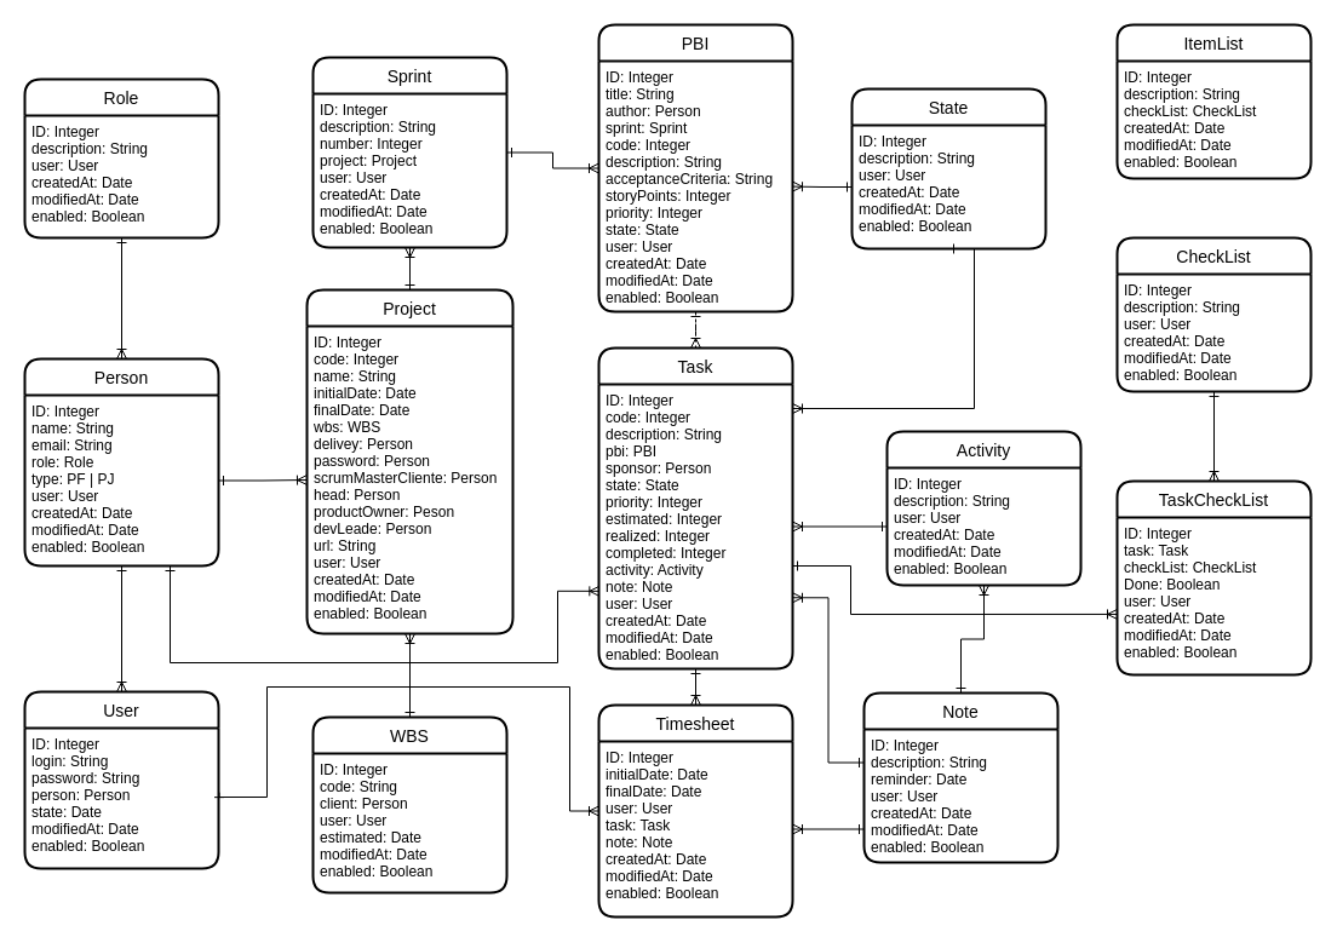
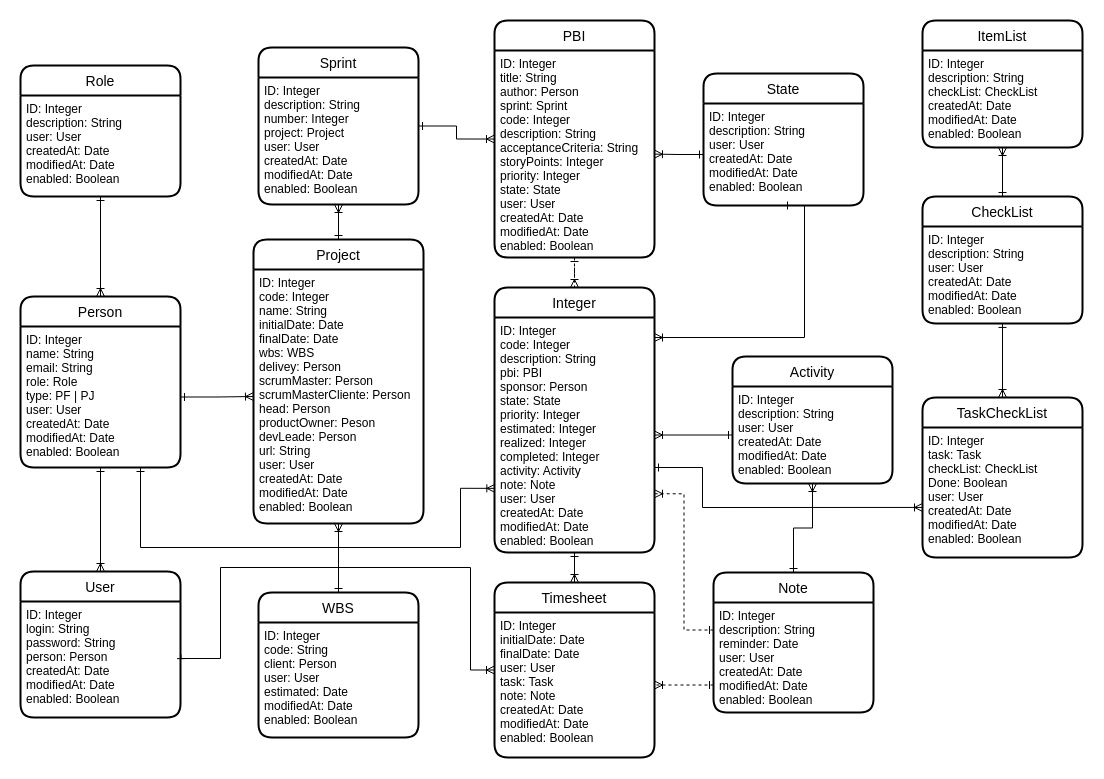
+ <mxCell id="47" style="edgeStyle=orthogonalEdgeStyle;rounded=0;orthogonalLoop=1;jettySize=auto;html=1;exitX=0.5;exitY=0;exitDx=0;exitDy=0;entryX=0.5;entryY=1;entryDx=0;entryDy=0;startArrow=ERone;startFill=0;endArrow=ERoneToMany;endFill=0;" edge="1" parent="1" source="43" target="46"><mxGeometry relative="1" as="geometry" /></mxCell>
- <mxCell id="4" value="ID: Integer&#10;code: Integer&#10;name: String&#10;initialDate: Date&#10;finalDate: Date&#10;wbs: WBS&#10;delivey: Person&#10;password: Person&#10;scrumMasterCliente: Person&#10;head: Person&#10;productOwner: Peson&#10;devLeade: Person&#10;url: String&#10;user: User&#10;createdAt: Date&#10;modifiedAt: Date&#10;enabled: Boolean" style="align=left;strokeColor=none;fillColor=none;spacingLeft=4;fontSize=12;verticalAlign=top;resizable=0;rotatable=0;part=1;" parent="3" vertex="1"><mxGeometry y="30" width="170" height="254" as="geometry" /></mxCell>
+ <mxCell id="4" value="ID: Integer&#10;code: Integer&#10;name: String&#10;initialDate: Date&#10;finalDate: Date&#10;wbs: WBS&#10;delivey: Person&#10;scrumMaster: Person&#10;scrumMasterCliente: Person&#10;head: Person&#10;productOwner: Peson&#10;devLeade: Person&#10;url: String&#10;user: User&#10;createdAt: Date&#10;modifiedAt: Date&#10;enabled: Boolean" style="align=left;strokeColor=none;fillColor=none;spacingLeft=4;fontSize=12;verticalAlign=top;resizable=0;rotatable=0;part=1;" parent="3" vertex="1"><mxGeometry y="30" width="170" height="254" as="geometry" /></mxCell>
- <mxCell id="12" value="Task" style="swimlane;childLayout=stackLayout;horizontal=1;startSize=30;horizontalStack=0;rounded=1;fontSize=14;fontStyle=0;strokeWidth=2;resizeParent=0;resizeLast=1;shadow=0;dashed=0;align=center;" parent="1" vertex="1"><mxGeometry x="494" y="287" width="160" height="265" as="geometry" /></mxCell>
+ <mxCell id="12" value="Integer" style="swimlane;childLayout=stackLayout;horizontal=1;startSize=30;horizontalStack=0;rounded=1;fontSize=14;fontStyle=0;strokeWidth=2;resizeParent=0;resizeLast=1;shadow=0;dashed=0;align=center;" parent="1" vertex="1"><mxGeometry x="494" y="287" width="160" height="265" as="geometry" /></mxCell>
- <mxCell id="36" style="edgeStyle=orthogonalEdgeStyle;rounded=0;orthogonalLoop=1;jettySize=auto;html=1;exitX=0;exitY=0.25;exitDx=0;exitDy=0;entryX=1;entryY=0.75;entryDx=0;entryDy=0;startArrow=ERone;startFill=0;endArrow=ERoneToMany;endFill=0;" parent="1" source="31" target="13" edge="1"><mxGeometry relative="1" as="geometry" /></mxCell>
+ <mxCell id="36" style="edgeStyle=orthogonalEdgeStyle;rounded=0;orthogonalLoop=1;jettySize=auto;html=1;exitX=0;exitY=0.25;exitDx=0;exitDy=0;entryX=1;entryY=0.75;entryDx=0;entryDy=0;startArrow=ERone;startFill=0;endArrow=ERoneToMany;endFill=0;dashed=1;" parent="1" source="31" target="13" edge="1"><mxGeometry relative="1" as="geometry" /></mxCell>
- <mxCell id="38" value="ID: Integer&#10;login: String&#10;password: String&#10;person: Person&#10;state: Date&#10;modifiedAt: Date&#10;enabled: Boolean" style="align=left;strokeColor=none;fillColor=none;spacingLeft=4;fontSize=12;verticalAlign=top;resizable=0;rotatable=0;part=1;" parent="37" vertex="1"><mxGeometry y="30" width="160" height="116" as="geometry" /></mxCell>
+ <mxCell id="38" value="ID: Integer&#10;login: String&#10;password: String&#10;person: Person&#10;createdAt: Date&#10;modifiedAt: Date&#10;enabled: Boolean" style="align=left;strokeColor=none;fillColor=none;spacingLeft=4;fontSize=12;verticalAlign=top;resizable=0;rotatable=0;part=1;" parent="37" vertex="1"><mxGeometry y="30" width="160" height="116" as="geometry" /></mxCell>
- <mxCell id="35" style="edgeStyle=orthogonalEdgeStyle;rounded=0;orthogonalLoop=1;jettySize=auto;html=1;exitX=0;exitY=0.75;exitDx=0;exitDy=0;startArrow=ERone;startFill=0;endArrow=ERoneToMany;endFill=0;entryX=1;entryY=0.5;entryDx=0;entryDy=0;" parent="1" source="31" target="15" edge="1"><mxGeometry relative="1" as="geometry"><mxPoint x="694" y="732" as="targetPoint" /></mxGeometry></mxCell>
+ <mxCell id="35" style="edgeStyle=orthogonalEdgeStyle;rounded=0;orthogonalLoop=1;jettySize=auto;html=1;exitX=0;exitY=0.75;exitDx=0;exitDy=0;startArrow=ERone;startFill=0;endArrow=ERoneToMany;endFill=0;entryX=1;entryY=0.5;entryDx=0;entryDy=0;dashed=1;" parent="1" source="31" target="15" edge="1"><mxGeometry relative="1" as="geometry"><mxPoint x="694" y="732" as="targetPoint" /></mxGeometry></mxCell>
